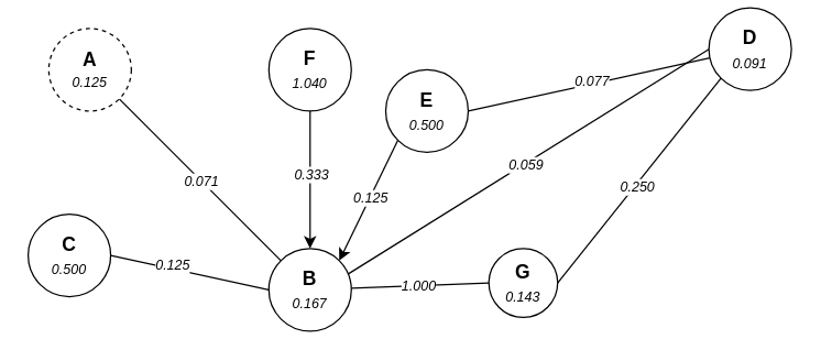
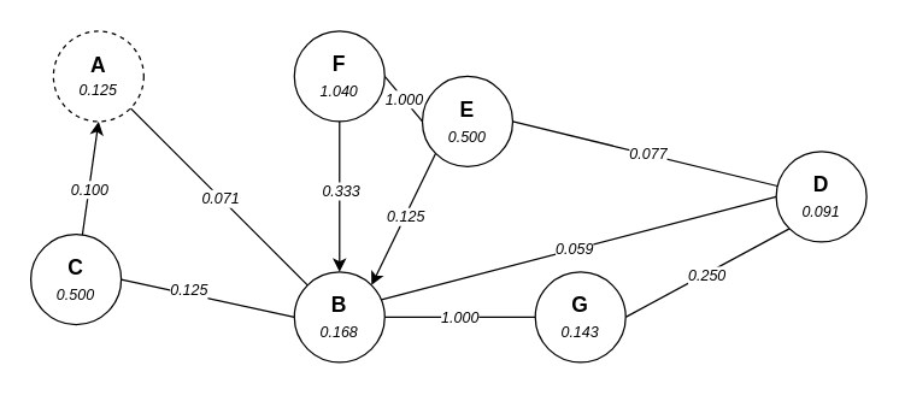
- <mxCell id="14" value="&lt;b style=&quot;font-size: 14px&quot;&gt;D&lt;/b&gt;&lt;br style=&quot;font-size: 14px&quot;&gt;&lt;font style=&quot;font-size: 10px&quot;&gt;&lt;i&gt;0.091&lt;/i&gt;&lt;/font&gt;" style="ellipse;whiteSpace=wrap;html=1;aspect=fixed;fontSize=14;" parent="1" vertex="1"><mxGeometry x="515" y="5" width="60" height="60" as="geometry" /></mxCell>
+ <mxCell id="14" value="&lt;b style=&quot;font-size: 14px&quot;&gt;D&lt;/b&gt;&lt;br style=&quot;font-size: 14px&quot;&gt;&lt;font style=&quot;font-size: 10px&quot;&gt;&lt;i&gt;0.091&lt;/i&gt;&lt;/font&gt;" style="ellipse;whiteSpace=wrap;html=1;aspect=fixed;fontSize=14;" parent="1" vertex="1"><mxGeometry x="515" y="100" width="60" height="60" as="geometry" /></mxCell>
+ <mxCell id="24" style="rounded=0;orthogonalLoop=1;jettySize=auto;html=1;entryX=1;entryY=0.5;entryDx=0;entryDy=0;endArrow=none;endFill=0;exitX=0;exitY=0.5;exitDx=0;exitDy=0;" parent="1" source="28" target="23" edge="1"><mxGeometry relative="1" as="geometry" /></mxCell>
+ <mxCell id="25" value="1.000" style="text;html=1;align=center;verticalAlign=middle;resizable=0;points=[];;labelBackgroundColor=#ffffff;fontStyle=2;fontSize=10;" parent="24" vertex="1" connectable="0"><mxGeometry x="-0.003" y="-1" relative="1" as="geometry"><mxPoint x="-1" as="offset" /></mxGeometry></mxCell>
+ <mxCell id="18" style="edgeStyle=none;rounded=0;orthogonalLoop=1;jettySize=auto;html=1;entryX=0.5;entryY=1;entryDx=0;entryDy=0;startArrow=none;startFill=0;endArrow=classic;endFill=1;" parent="1" source="20" target="4" edge="1"><mxGeometry relative="1" as="geometry" /></mxCell>
+ <mxCell id="19" value="&lt;font style=&quot;font-size: 10px&quot;&gt;0.100&lt;/font&gt;" style="text;html=1;align=center;verticalAlign=middle;resizable=0;points=[];;labelBackgroundColor=#ffffff;fontSize=8;fontStyle=2" parent="18" vertex="1" connectable="0"><mxGeometry x="-0.133" relative="1" as="geometry"><mxPoint y="1.5" as="offset" /></mxGeometry></mxCell>
- <mxCell id="17" value="&lt;b style=&quot;font-size: 14px&quot;&gt;G&lt;/b&gt;&lt;br style=&quot;font-size: 14px&quot;&gt;&lt;font style=&quot;font-size: 10px&quot;&gt;&lt;i&gt;0.143&lt;/i&gt;&lt;/font&gt;" style="ellipse;whiteSpace=wrap;html=1;aspect=fixed;fontSize=14;" parent="1" vertex="1"><mxGeometry x="355" y="180" width="50" height="50" as="geometry" /></mxCell>
+ <mxCell id="17" value="&lt;b style=&quot;font-size: 14px&quot;&gt;G&lt;/b&gt;&lt;br style=&quot;font-size: 14px&quot;&gt;&lt;font style=&quot;font-size: 10px&quot;&gt;&lt;i&gt;0.143&lt;/i&gt;&lt;/font&gt;" style="ellipse;whiteSpace=wrap;html=1;aspect=fixed;fontSize=14;" parent="1" vertex="1"><mxGeometry x="355" y="180" width="60" height="60" as="geometry" /></mxCell>
- <mxCell id="11" value="&lt;b style=&quot;font-size: 14px&quot;&gt;B&lt;/b&gt;&lt;br style=&quot;font-size: 14px&quot;&gt;&lt;font style=&quot;font-size: 10px&quot;&gt;&lt;i&gt;0.167&lt;/i&gt;&lt;/font&gt;" style="ellipse;whiteSpace=wrap;html=1;aspect=fixed;fontSize=14;" parent="1" vertex="1"><mxGeometry x="195" y="180" width="60" height="60" as="geometry" /></mxCell>
+ <mxCell id="11" value="&lt;b style=&quot;font-size: 14px&quot;&gt;B&lt;/b&gt;&lt;br style=&quot;font-size: 14px&quot;&gt;&lt;font style=&quot;font-size: 10px&quot;&gt;&lt;i&gt;0.168&lt;/i&gt;&lt;/font&gt;" style="ellipse;whiteSpace=wrap;html=1;aspect=fixed;fontSize=14;" parent="1" vertex="1"><mxGeometry x="195" y="180" width="60" height="60" as="geometry" /></mxCell>
